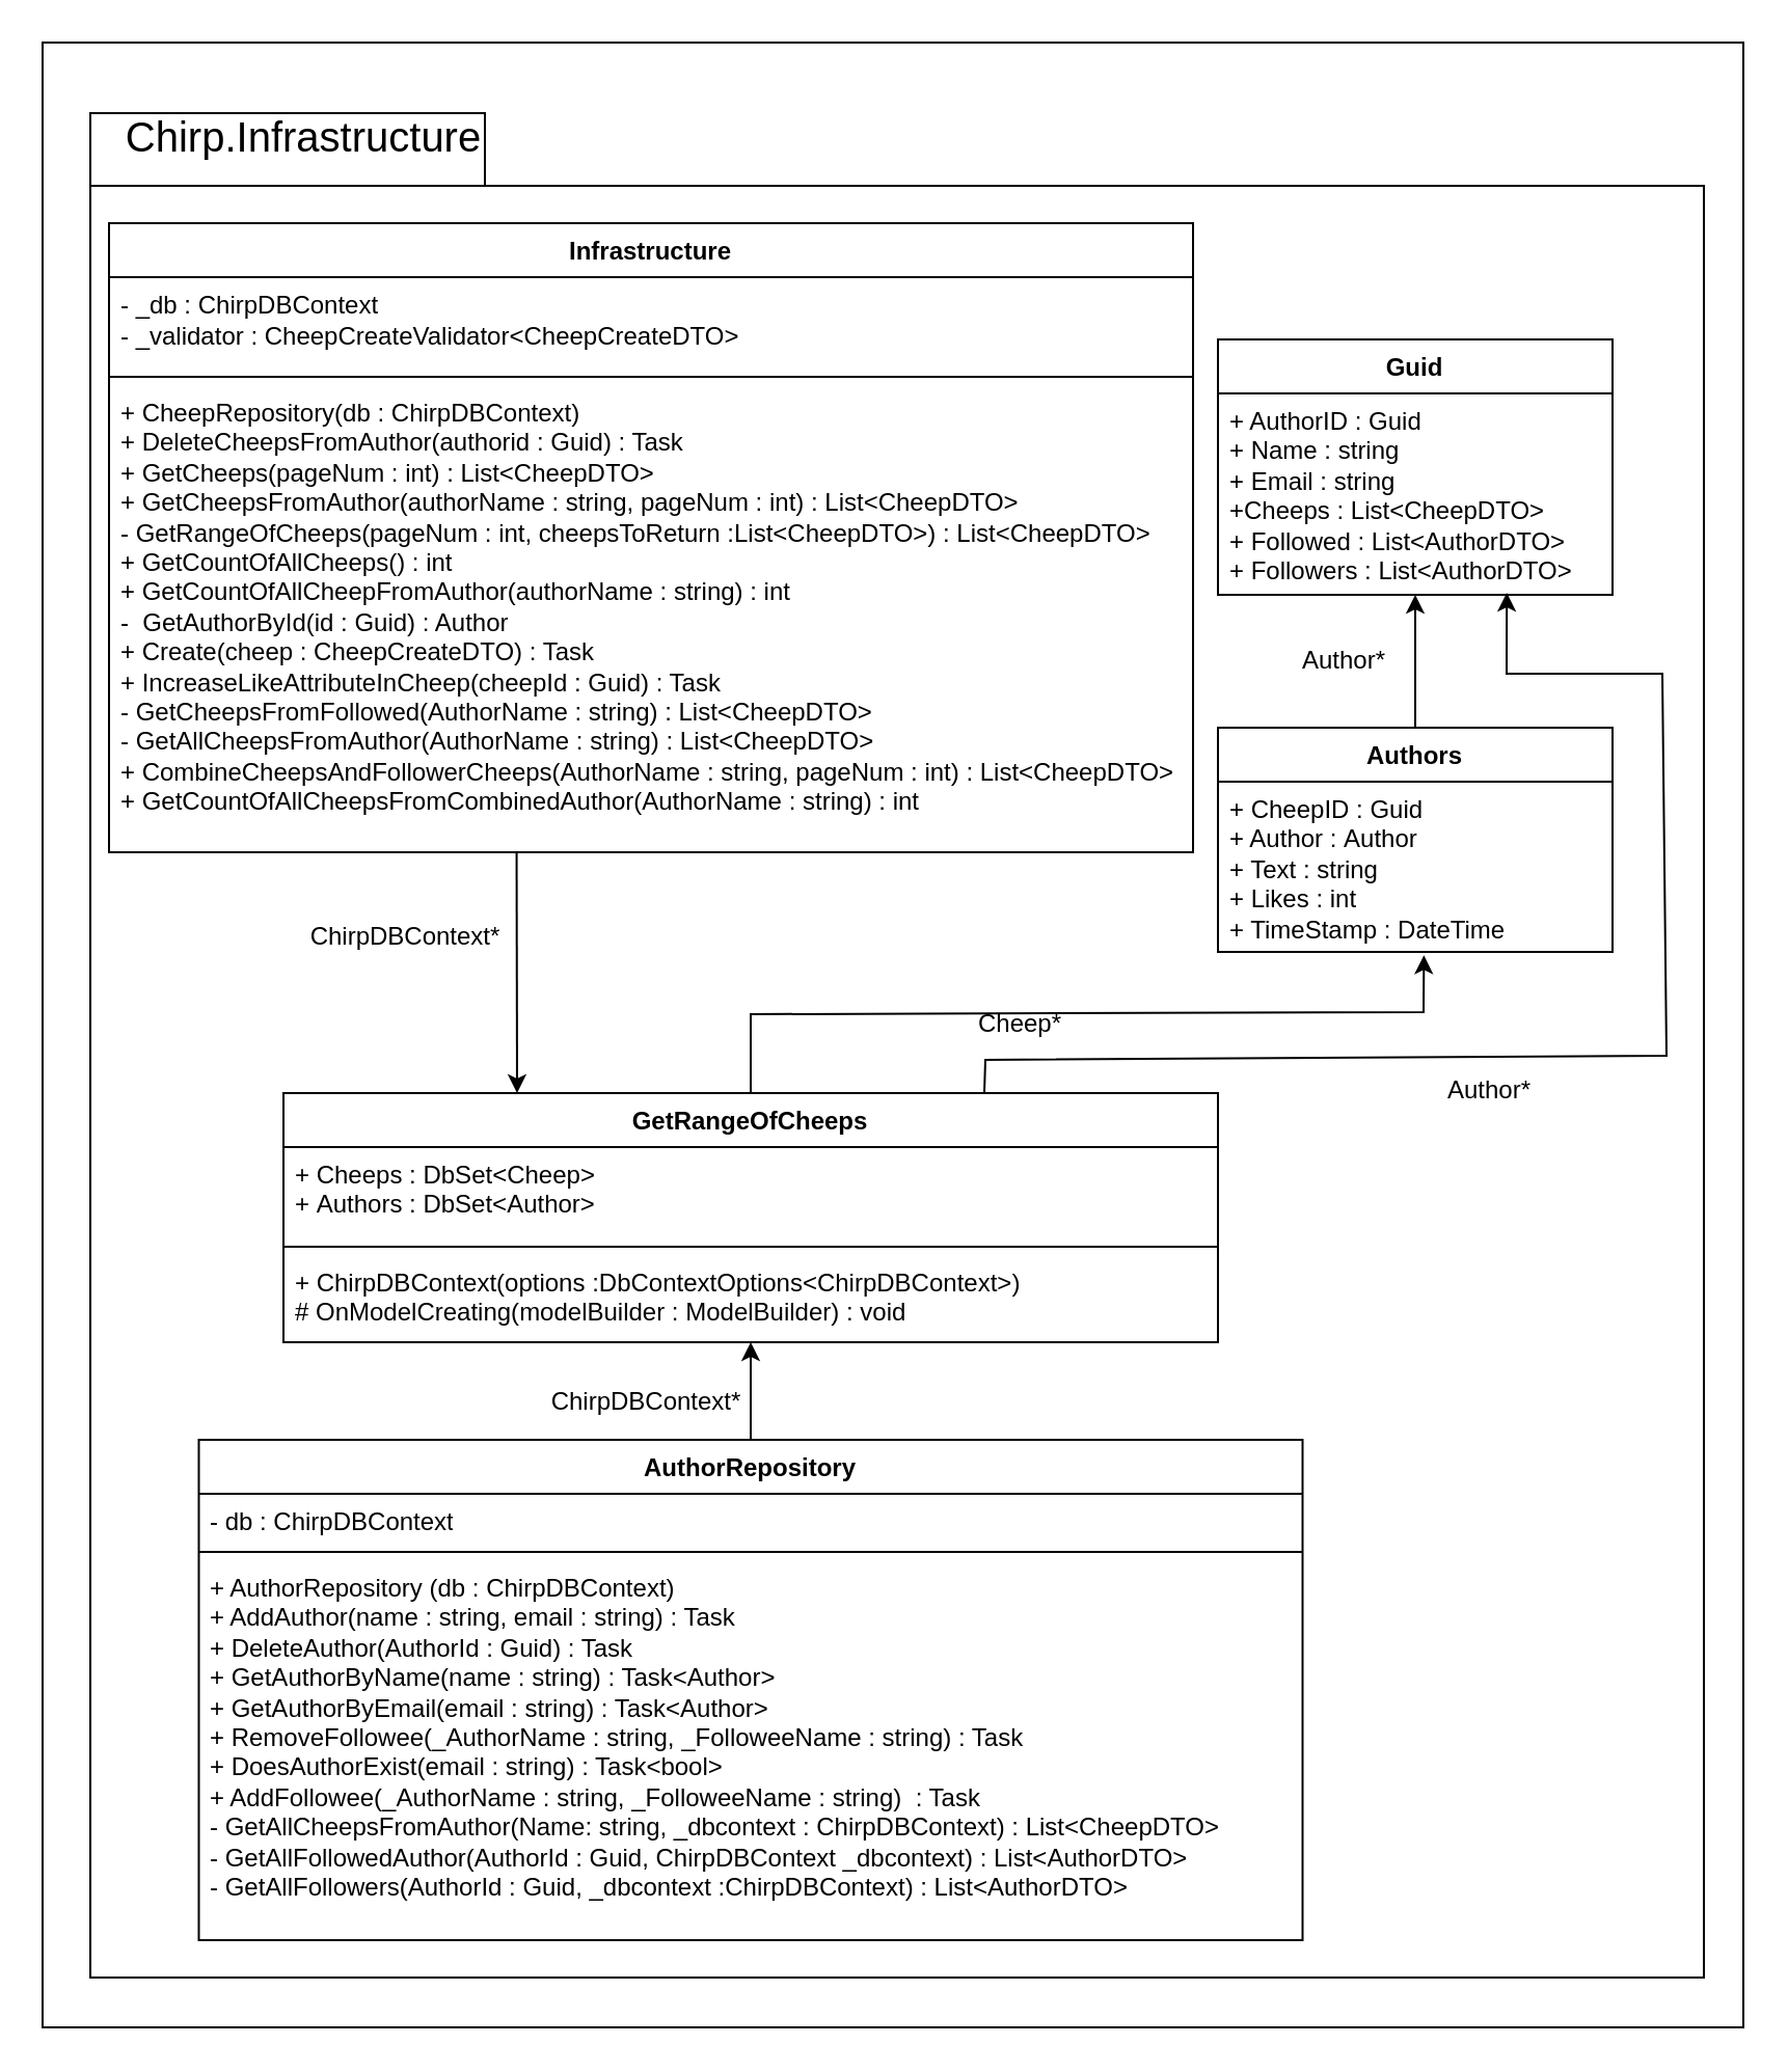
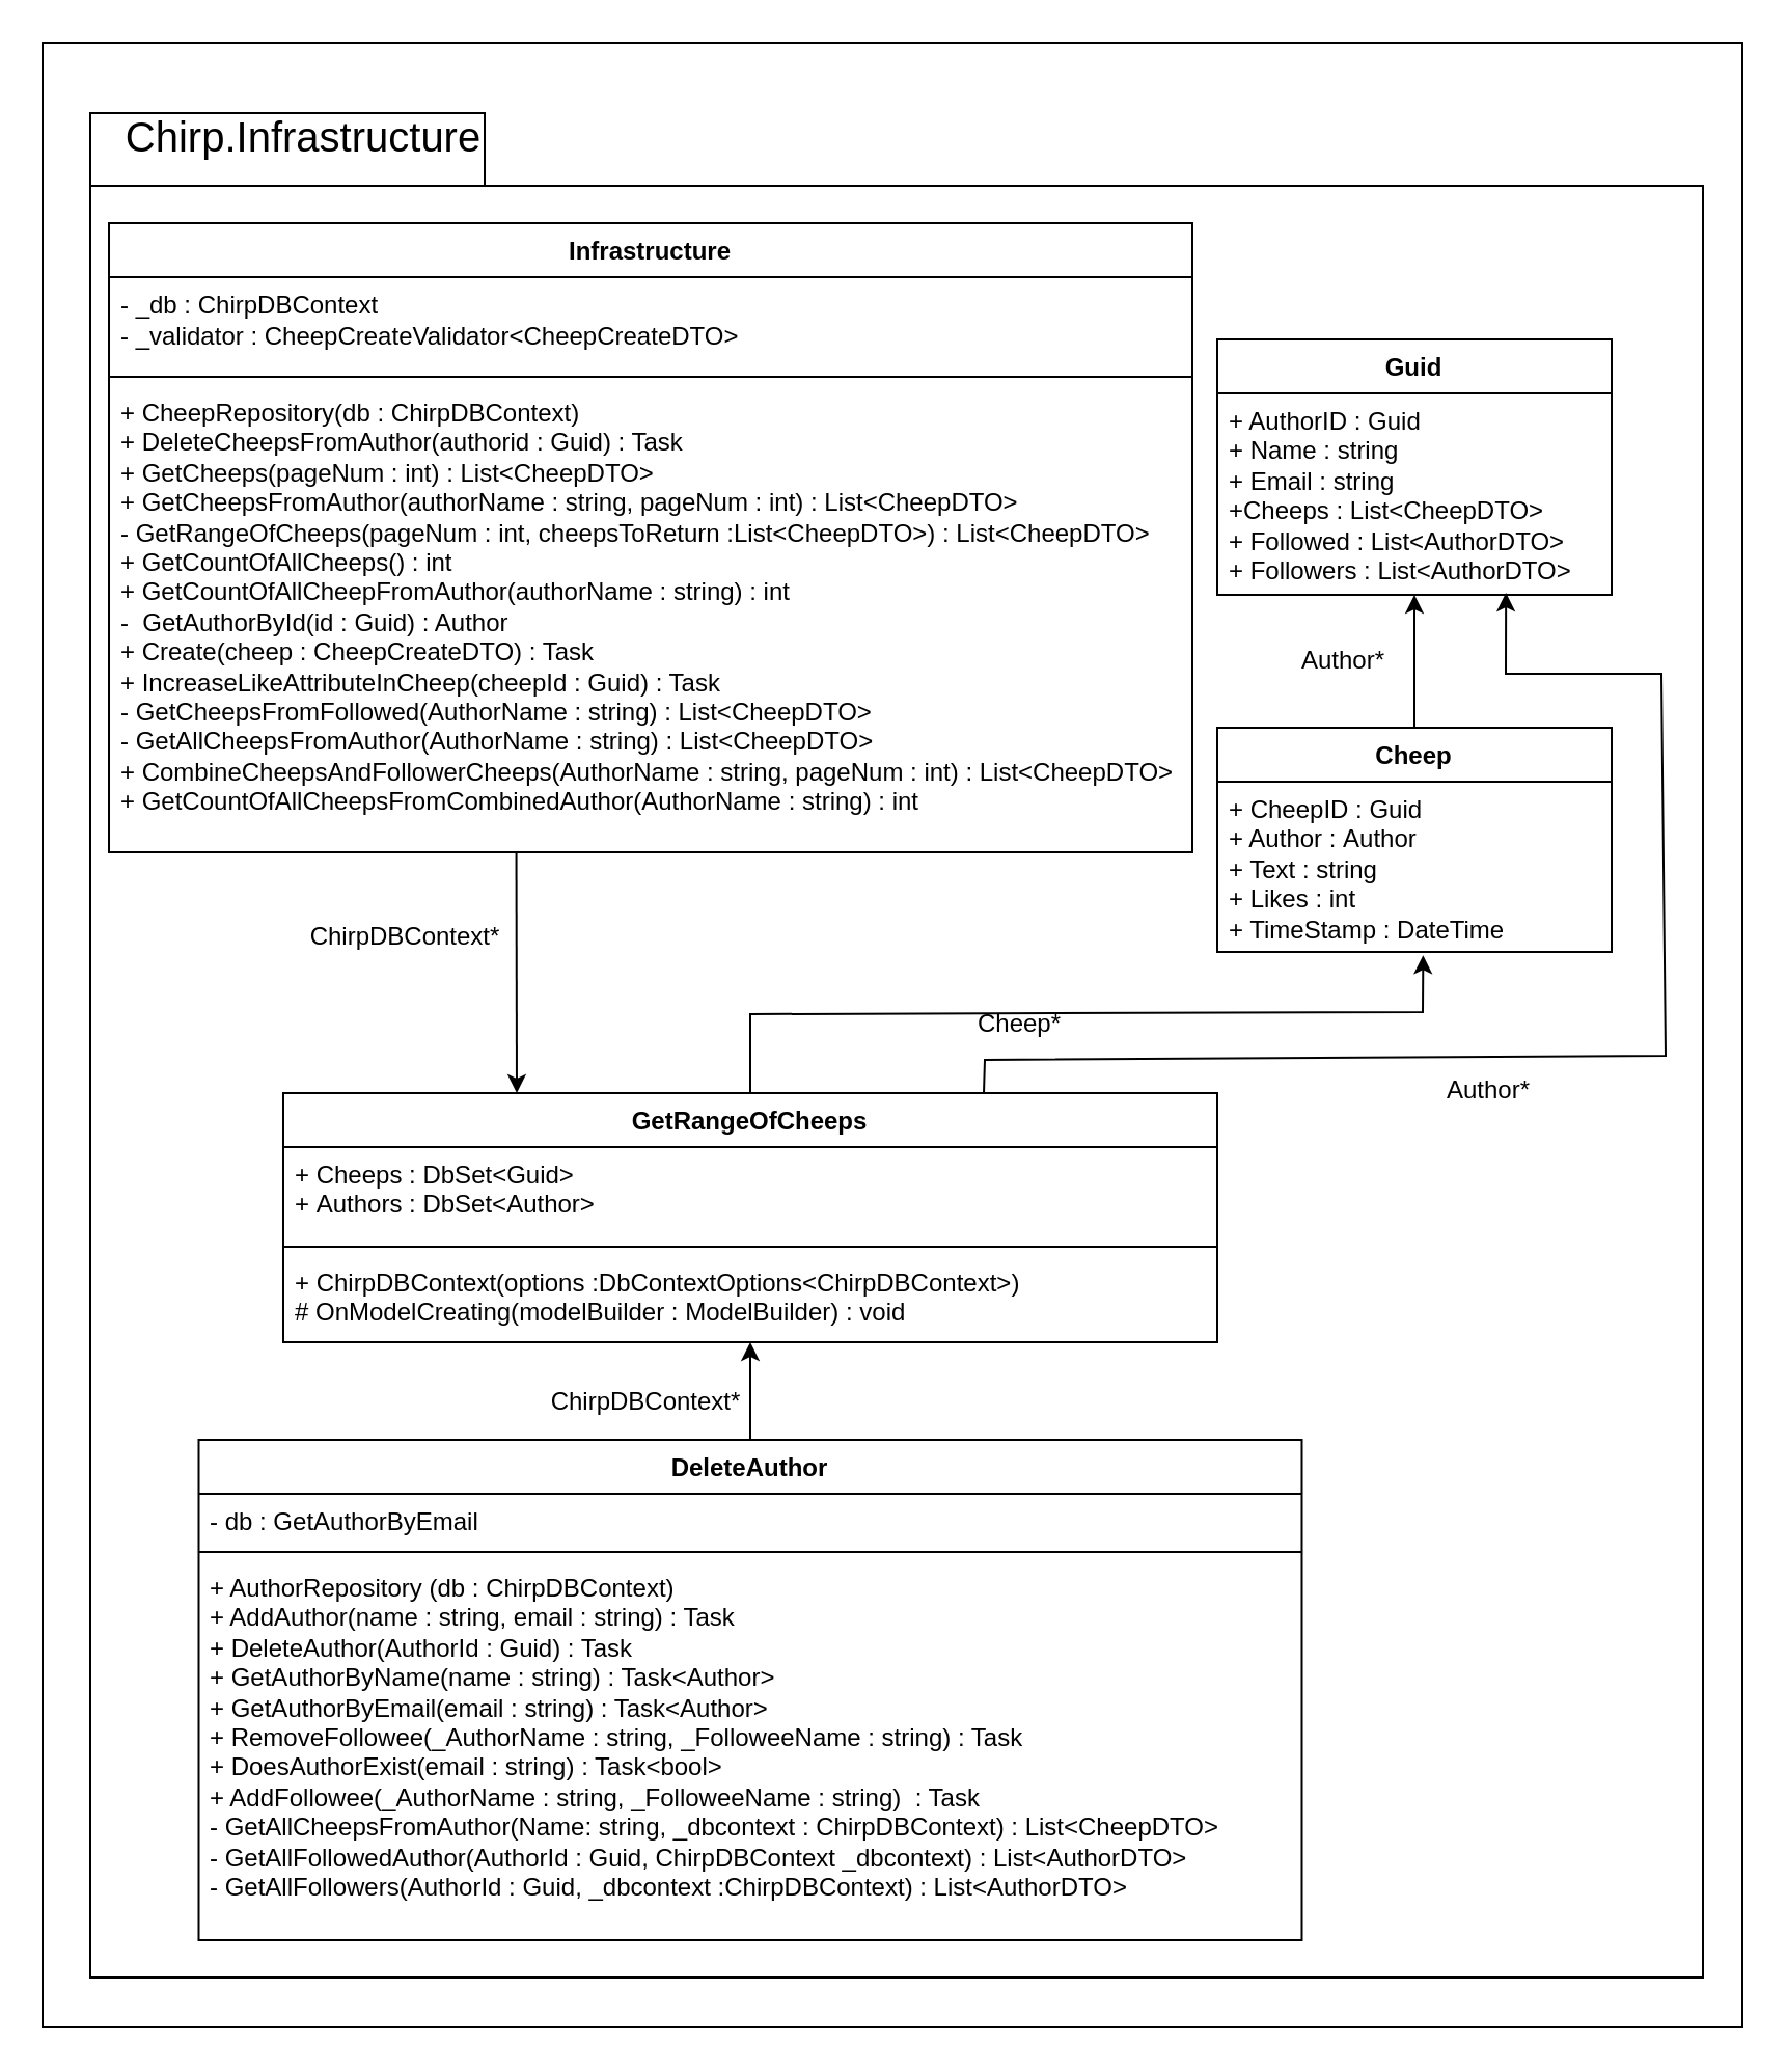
- <mxCell id="7" value="&lt;font color=&quot;#000000&quot;&gt;Authors&lt;/font&gt;" style="swimlane;fontStyle=1;align=center;verticalAlign=top;childLayout=stackLayout;horizontal=1;startSize=26;horizontalStack=0;resizeParent=1;resizeParentMax=0;resizeLast=0;collapsible=1;marginBottom=0;whiteSpace=wrap;html=1;fillColor=none;strokeColor=#000000;" parent="1" vertex="1"><mxGeometry x="586" y="350" width="190" height="108" as="geometry" /></mxCell>
+ <mxCell id="7" value="&lt;font color=&quot;#000000&quot;&gt;Cheep&lt;/font&gt;" style="swimlane;fontStyle=1;align=center;verticalAlign=top;childLayout=stackLayout;horizontal=1;startSize=26;horizontalStack=0;resizeParent=1;resizeParentMax=0;resizeLast=0;collapsible=1;marginBottom=0;whiteSpace=wrap;html=1;fillColor=none;strokeColor=#000000;" parent="1" vertex="1"><mxGeometry x="586" y="350" width="190" height="108" as="geometry" /></mxCell>
- <mxCell id="22" value="&lt;font color=&quot;#000000&quot;&gt;+&amp;nbsp;&lt;/font&gt;&lt;font color=&quot;#000000&quot;&gt;Cheeps :&amp;nbsp;&lt;/font&gt;&lt;span style=&quot;color: rgb(0, 0, 0);&quot;&gt;DbSet&amp;lt;Cheep&amp;gt;&lt;/span&gt;&lt;font color=&quot;#000000&quot;&gt;&lt;br&gt;+&amp;nbsp;&lt;/font&gt;&lt;font color=&quot;#000000&quot;&gt;Authors :&amp;nbsp;&lt;/font&gt;&lt;span style=&quot;color: rgb(0, 0, 0);&quot;&gt;DbSet&amp;lt;Author&amp;gt;&lt;/span&gt;" style="text;strokeColor=none;fillColor=none;align=left;verticalAlign=top;spacingLeft=4;spacingRight=4;overflow=hidden;rotatable=0;points=[[0,0.5],[1,0.5]];portConstraint=eastwest;whiteSpace=wrap;html=1;" parent="21" vertex="1"><mxGeometry y="26" width="450" height="44" as="geometry" /></mxCell>
+ <mxCell id="22" value="&lt;font color=&quot;#000000&quot;&gt;+&amp;nbsp;&lt;/font&gt;&lt;font color=&quot;#000000&quot;&gt;Cheeps :&amp;nbsp;&lt;/font&gt;&lt;span style=&quot;color: rgb(0, 0, 0);&quot;&gt;DbSet&amp;lt;Guid&amp;gt;&lt;/span&gt;&lt;font color=&quot;#000000&quot;&gt;&lt;br&gt;+&amp;nbsp;&lt;/font&gt;&lt;font color=&quot;#000000&quot;&gt;Authors :&amp;nbsp;&lt;/font&gt;&lt;span style=&quot;color: rgb(0, 0, 0);&quot;&gt;DbSet&amp;lt;Author&amp;gt;&lt;/span&gt;" style="text;strokeColor=none;fillColor=none;align=left;verticalAlign=top;spacingLeft=4;spacingRight=4;overflow=hidden;rotatable=0;points=[[0,0.5],[1,0.5]];portConstraint=eastwest;whiteSpace=wrap;html=1;" parent="21" vertex="1"><mxGeometry y="26" width="450" height="44" as="geometry" /></mxCell>
- <mxCell id="10" value="&lt;font color=&quot;#000000&quot;&gt;AuthorRepository&lt;/font&gt;" style="swimlane;fontStyle=1;align=center;verticalAlign=top;childLayout=stackLayout;horizontal=1;startSize=26;horizontalStack=0;resizeParent=1;resizeParentMax=0;resizeLast=0;collapsible=1;marginBottom=0;whiteSpace=wrap;html=1;strokeColor=#000000;fillColor=none;" parent="1" vertex="1"><mxGeometry x="95.25" y="693" width="531.5" height="241" as="geometry" /></mxCell>
+ <mxCell id="10" value="&lt;font color=&quot;#000000&quot;&gt;DeleteAuthor&lt;/font&gt;" style="swimlane;fontStyle=1;align=center;verticalAlign=top;childLayout=stackLayout;horizontal=1;startSize=26;horizontalStack=0;resizeParent=1;resizeParentMax=0;resizeLast=0;collapsible=1;marginBottom=0;whiteSpace=wrap;html=1;strokeColor=#000000;fillColor=none;" parent="1" vertex="1"><mxGeometry x="95.25" y="693" width="531.5" height="241" as="geometry" /></mxCell>
- <mxCell id="11" value="&lt;font color=&quot;#000000&quot;&gt;- db : ChirpDBContext&lt;/font&gt;" style="text;strokeColor=none;fillColor=none;align=left;verticalAlign=top;spacingLeft=4;spacingRight=4;overflow=hidden;rotatable=0;points=[[0,0.5],[1,0.5]];portConstraint=eastwest;whiteSpace=wrap;html=1;" parent="10" vertex="1"><mxGeometry y="26" width="531.5" height="24" as="geometry" /></mxCell>
+ <mxCell id="11" value="&lt;font color=&quot;#000000&quot;&gt;- db : GetAuthorByEmail&lt;/font&gt;" style="text;strokeColor=none;fillColor=none;align=left;verticalAlign=top;spacingLeft=4;spacingRight=4;overflow=hidden;rotatable=0;points=[[0,0.5],[1,0.5]];portConstraint=eastwest;whiteSpace=wrap;html=1;" parent="10" vertex="1"><mxGeometry y="26" width="531.5" height="24" as="geometry" /></mxCell>
